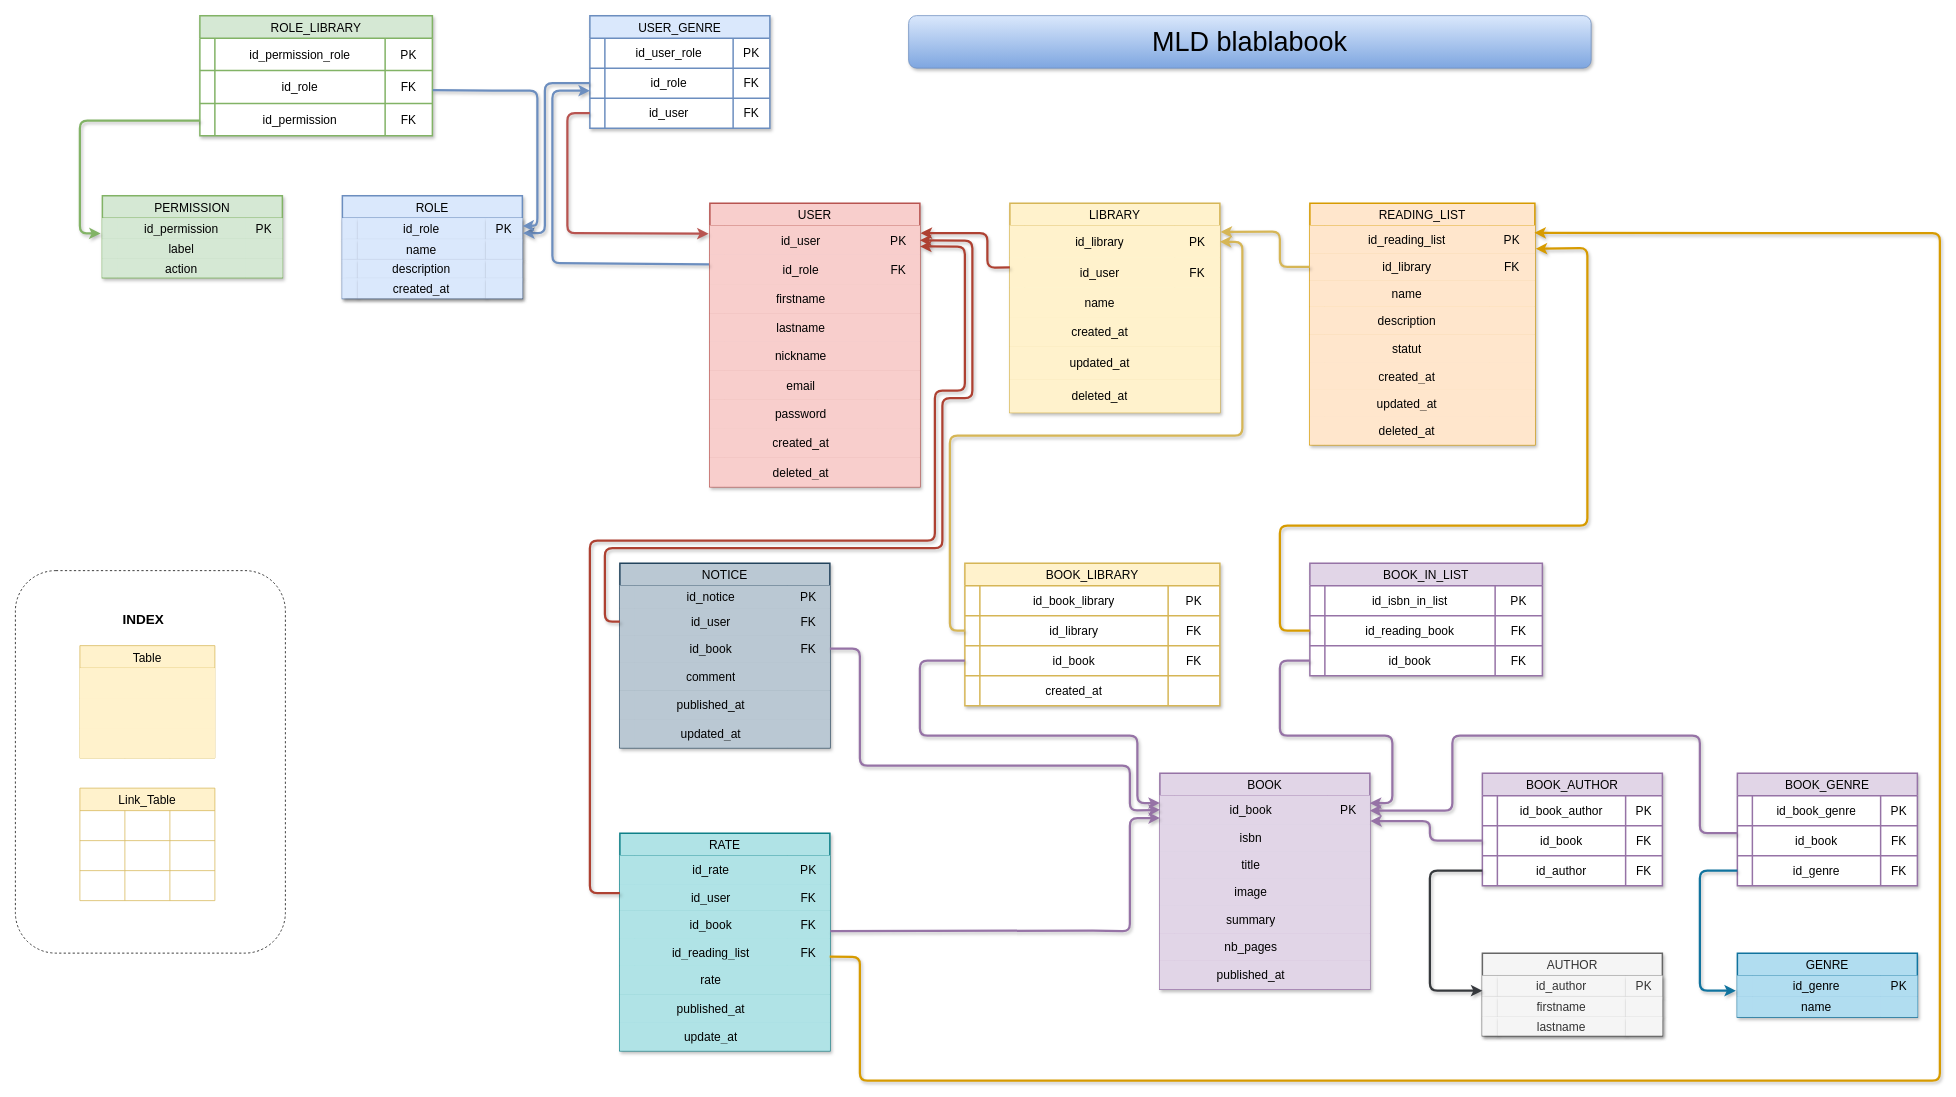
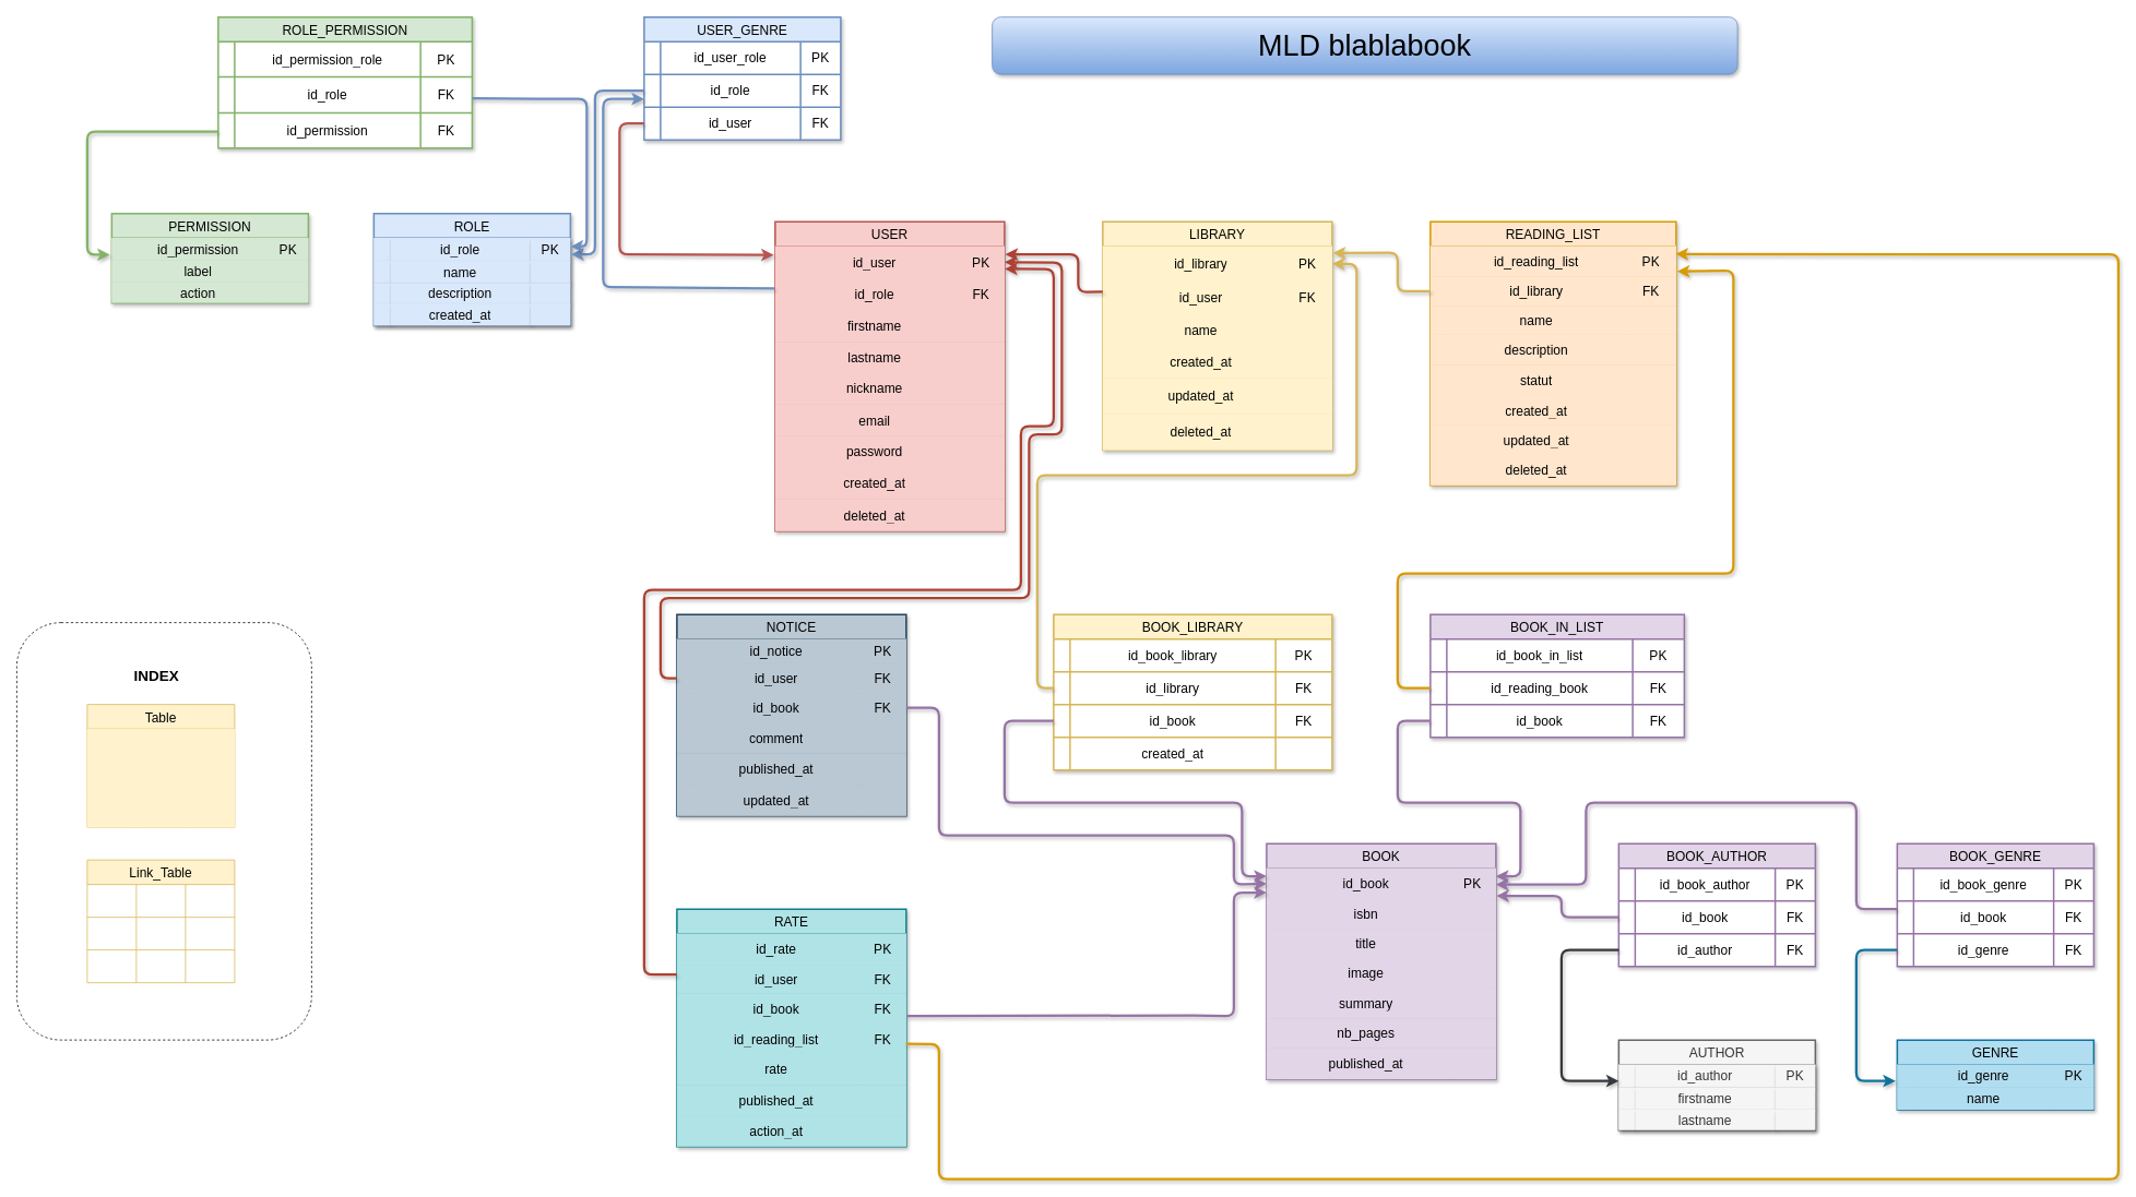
- <mxCell id="70" value="ROLE_LIBRARY" style="shape=table;startSize=30;container=1;collapsible=0;childLayout=tableLayout;strokeColor=#82b366;fontSize=16;fillColor=#d5e8d4;strokeWidth=2;perimeterSpacing=1;shadow=1;swimlaneFillColor=default;" parent="1" vertex="1"><mxGeometry x="266" y="20" width="310" height="160" as="geometry" /></mxCell>
+ <mxCell id="70" value="ROLE_PERMISSION" style="shape=table;startSize=30;container=1;collapsible=0;childLayout=tableLayout;strokeColor=#82b366;fontSize=16;fillColor=#d5e8d4;strokeWidth=2;perimeterSpacing=1;shadow=1;swimlaneFillColor=default;" parent="1" vertex="1"><mxGeometry x="266" y="20" width="310" height="160" as="geometry" /></mxCell>
- <mxCell id="242" value="id_isbn_in_list" style="shape=partialRectangle;html=1;whiteSpace=wrap;connectable=0;strokeColor=inherit;overflow=hidden;fillColor=none;top=0;left=0;bottom=0;right=0;pointerEvents=1;fontSize=16;" parent="240" vertex="1"><mxGeometry x="20" width="227" height="40" as="geometry"><mxRectangle width="227" height="40" as="alternateBounds" /></mxGeometry></mxCell>
+ <mxCell id="242" value="id_book_in_list" style="shape=partialRectangle;html=1;whiteSpace=wrap;connectable=0;strokeColor=inherit;overflow=hidden;fillColor=none;top=0;left=0;bottom=0;right=0;pointerEvents=1;fontSize=16;" parent="240" vertex="1"><mxGeometry x="20" width="227" height="40" as="geometry"><mxRectangle width="227" height="40" as="alternateBounds" /></mxGeometry></mxCell>
- <mxCell id="237" value="update_at" style="shape=partialRectangle;html=1;whiteSpace=wrap;connectable=0;strokeColor=#0e8088;overflow=hidden;fillColor=#b0e3e6;top=0;left=0;bottom=0;right=0;pointerEvents=1;fontSize=16;" parent="235" vertex="1"><mxGeometry x="20" width="203" height="38" as="geometry"><mxRectangle width="203" height="38" as="alternateBounds" /></mxGeometry></mxCell>
+ <mxCell id="237" value="action_at" style="shape=partialRectangle;html=1;whiteSpace=wrap;connectable=0;strokeColor=#0e8088;overflow=hidden;fillColor=#b0e3e6;top=0;left=0;bottom=0;right=0;pointerEvents=1;fontSize=16;" parent="235" vertex="1"><mxGeometry x="20" width="203" height="38" as="geometry"><mxRectangle width="203" height="38" as="alternateBounds" /></mxGeometry></mxCell>
